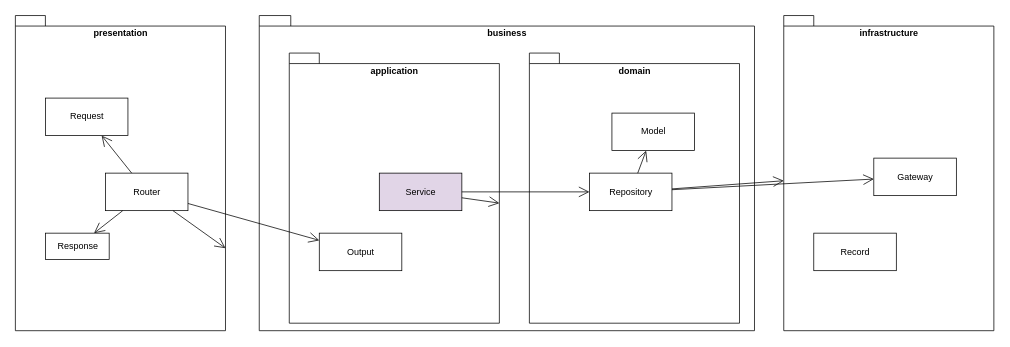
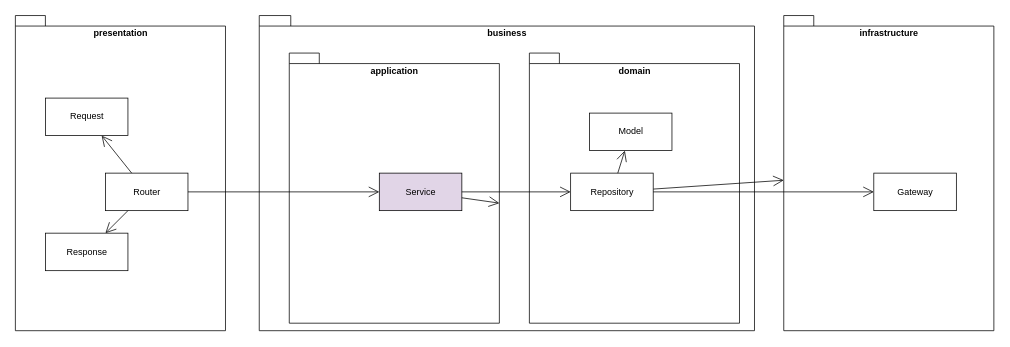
- <mxCell id="19" value="Model" style="html=1;" parent="1" vertex="1"><mxGeometry x="815" y="150" width="110" height="50" as="geometry" /></mxCell>
+ <mxCell id="19" value="Model" style="html=1;" parent="1" vertex="1"><mxGeometry x="785" y="150" width="110" height="50" as="geometry" /></mxCell>
- <mxCell id="11" value="Gateway" style="html=1;" parent="1" vertex="1"><mxGeometry x="1164" y="210" width="110" height="50" as="geometry" /></mxCell>
+ <mxCell id="11" value="Gateway" style="html=1;" parent="1" vertex="1"><mxGeometry x="1164" y="230" width="110" height="50" as="geometry" /></mxCell>
- <mxCell id="21" value="Repository" style="html=1;" parent="1" vertex="1"><mxGeometry x="785" y="230" width="110" height="50" as="geometry" /></mxCell>
+ <mxCell id="21" value="Repository" style="html=1;" parent="1" vertex="1"><mxGeometry x="760" y="230" width="110" height="50" as="geometry" /></mxCell>
- <mxCell id="16" value="" style="endArrow=open;endFill=1;endSize=12;html=1;" parent="1" source="6" target="10" edge="1"><mxGeometry width="160" relative="1" as="geometry"><mxPoint x="285" y="273.382" as="sourcePoint" /><mxPoint x="515" y="266.618" as="targetPoint" /></mxGeometry></mxCell>
- <mxCell id="15" value="" style="endArrow=open;endFill=1;endSize=12;html=1;" parent="1" source="6" target="3" edge="1"><mxGeometry width="160" relative="1" as="geometry"><mxPoint x="211.818" y="300" as="sourcePoint" /><mxPoint x="168.182" y="360" as="targetPoint" /></mxGeometry></mxCell>
+ <mxCell id="15" value="" style="endArrow=open;endFill=1;endSize=12;html=1;" parent="1" source="6" target="9" edge="1"><mxGeometry width="160" relative="1" as="geometry"><mxPoint x="211.818" y="300" as="sourcePoint" /><mxPoint x="168.182" y="360" as="targetPoint" /></mxGeometry></mxCell>
- <mxCell id="8" value="Response" style="html=1;" parent="1" vertex="1"><mxGeometry x="60" y="310" width="85" height="35" as="geometry" /></mxCell>
+ <mxCell id="8" value="Response" style="html=1;" parent="1" vertex="1"><mxGeometry x="60" y="310" width="110" height="50" as="geometry" /></mxCell>
- <mxCell id="10" value="Output" style="html=1;" parent="1" vertex="1"><mxGeometry x="425" y="310" width="110" height="50" as="geometry" /></mxCell>
- <mxCell id="12" value="Record" style="html=1;" parent="1" vertex="1"><mxGeometry x="1084" y="310" width="110" height="50" as="geometry" /></mxCell>
